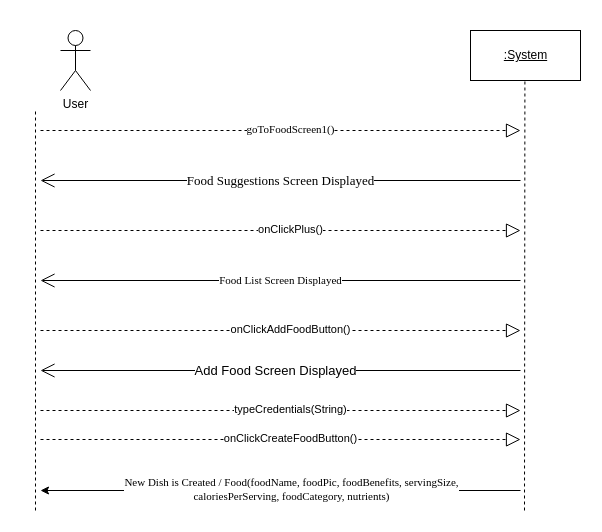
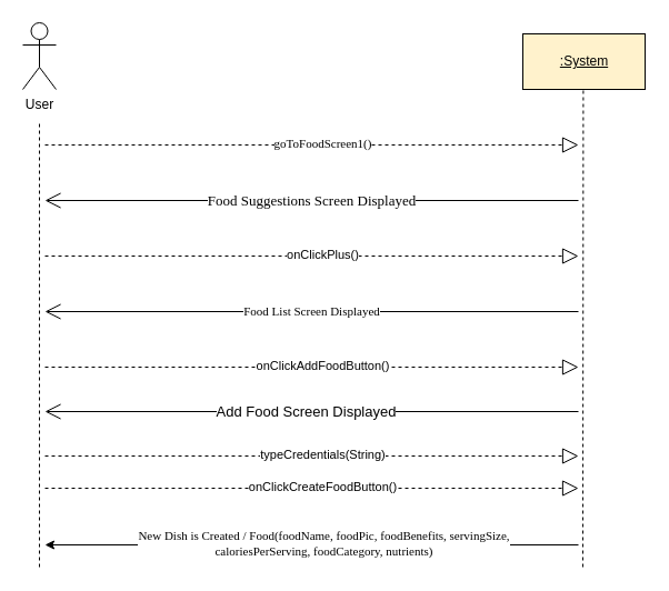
- <mxCell id="3" value="&lt;u&gt;:System&lt;/u&gt;" style="html=1;" parent="1" vertex="1"><mxGeometry x="470" y="30" width="110" height="50" as="geometry" /></mxCell>
+ <mxCell id="3" value="&lt;u&gt;:System&lt;/u&gt;" style="html=1;fillColor=#fff2cc;" parent="1" vertex="1"><mxGeometry x="470" y="30" width="110" height="50" as="geometry" /></mxCell>
- <mxCell id="2" value="User" style="shape=umlActor;verticalLabelPosition=bottom;verticalAlign=top;html=1;" parent="1" vertex="1"><mxGeometry x="60" y="30" width="30" height="60" as="geometry" /></mxCell>
+ <mxCell id="2" value="User" style="shape=umlActor;verticalLabelPosition=bottom;verticalAlign=top;html=1;" parent="1" vertex="1"><mxGeometry x="20" y="20" width="30" height="60" as="geometry" /></mxCell>
